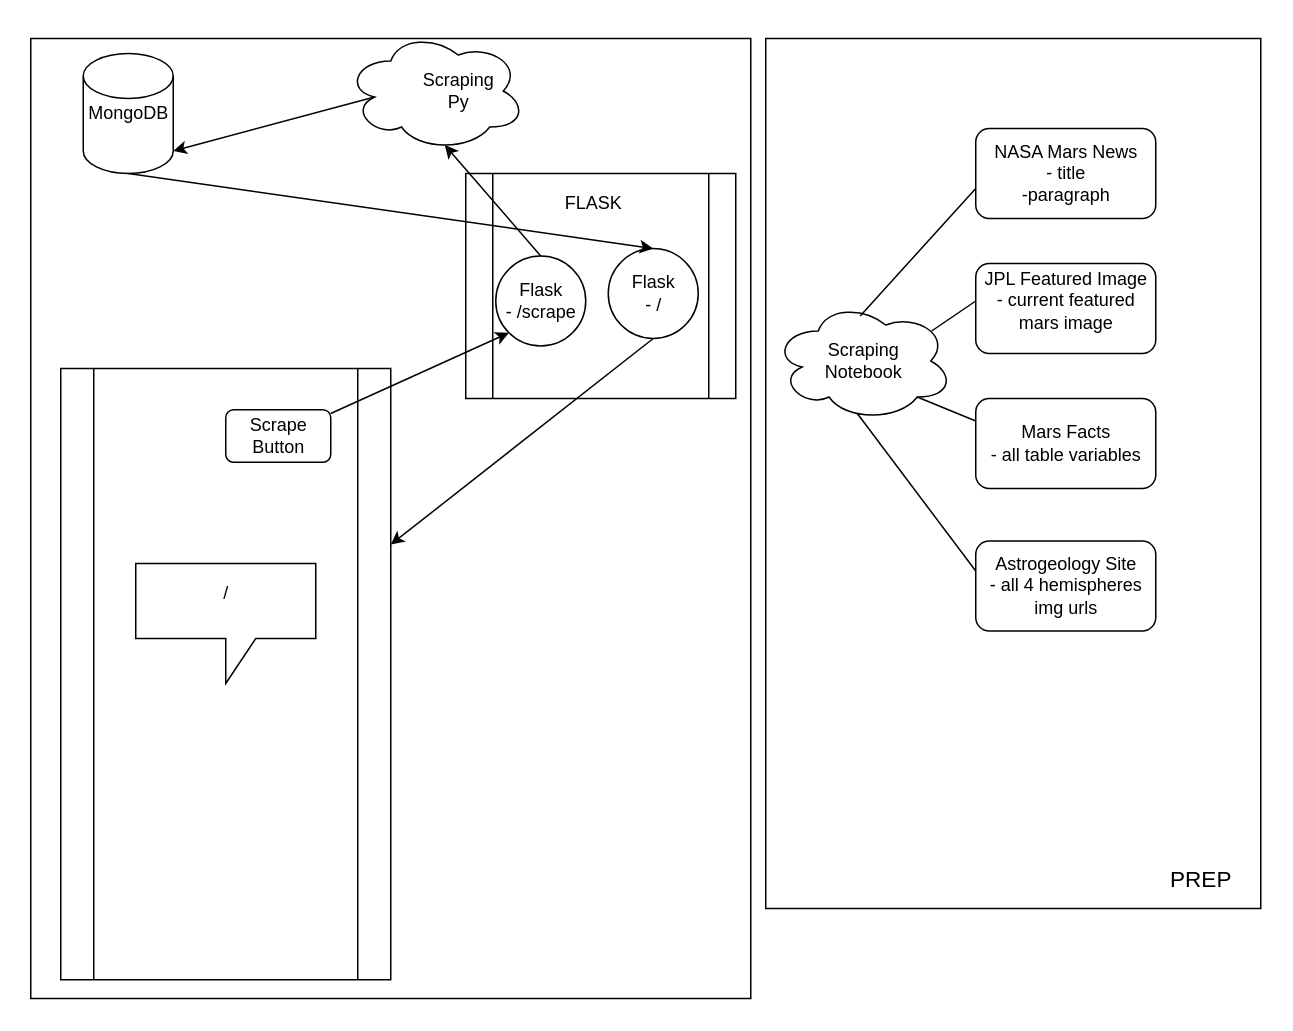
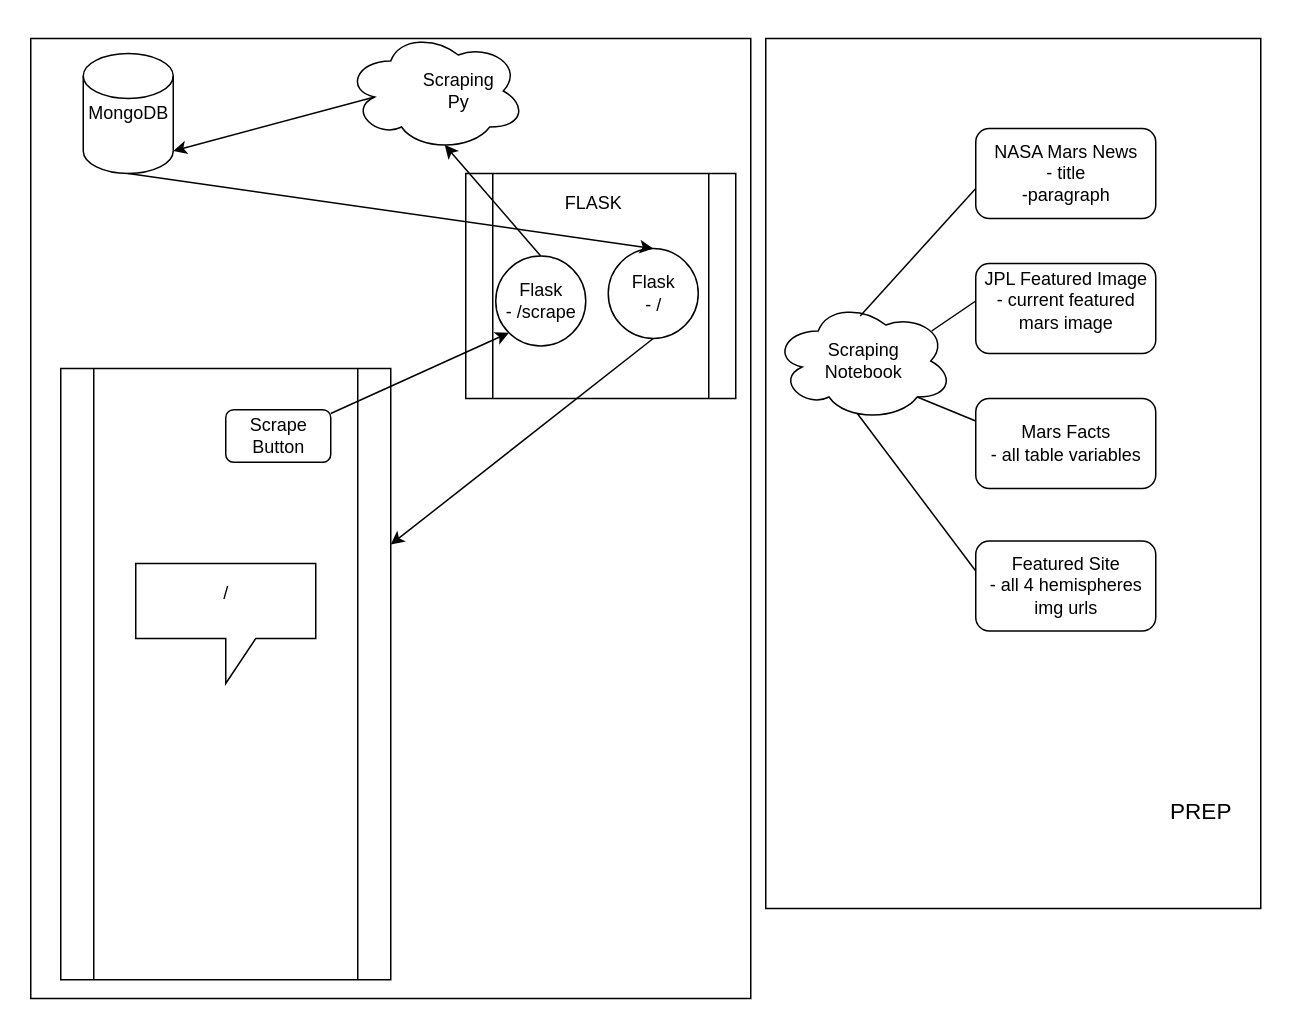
- <mxCell id="11" value="Astrogeology Site&lt;br&gt;- all 4 hemispheres&lt;br&gt;img urls" style="text;html=1;resizable=0;autosize=1;align=center;verticalAlign=middle;points=[];fillColor=none;strokeColor=none;rounded=0;" vertex="1" parent="1"><mxGeometry x="650" y="365" width="120" height="50" as="geometry" /></mxCell>
+ <mxCell id="11" value="Featured Site&lt;br&gt;- all 4 hemispheres&lt;br&gt;img urls" style="text;html=1;resizable=0;autosize=1;align=center;verticalAlign=middle;points=[];fillColor=none;strokeColor=none;rounded=0;" vertex="1" parent="1"><mxGeometry x="650" y="365" width="120" height="50" as="geometry" /></mxCell>
- <mxCell id="34" value="&lt;font style=&quot;font-size: 15px&quot;&gt;PREP&lt;/font&gt;" style="text;html=1;resizable=0;autosize=1;align=center;verticalAlign=middle;points=[];fillColor=none;strokeColor=none;rounded=0;" vertex="1" parent="1"><mxGeometry x="770" y="575" width="60" height="20" as="geometry" /></mxCell>
+ <mxCell id="34" value="&lt;font style=&quot;font-size: 15px&quot;&gt;PREP&lt;/font&gt;" style="text;html=1;resizable=0;autosize=1;align=center;verticalAlign=middle;points=[];fillColor=none;strokeColor=none;rounded=0;" vertex="1" parent="1"><mxGeometry x="770" y="530" width="60" height="20" as="geometry" /></mxCell>
